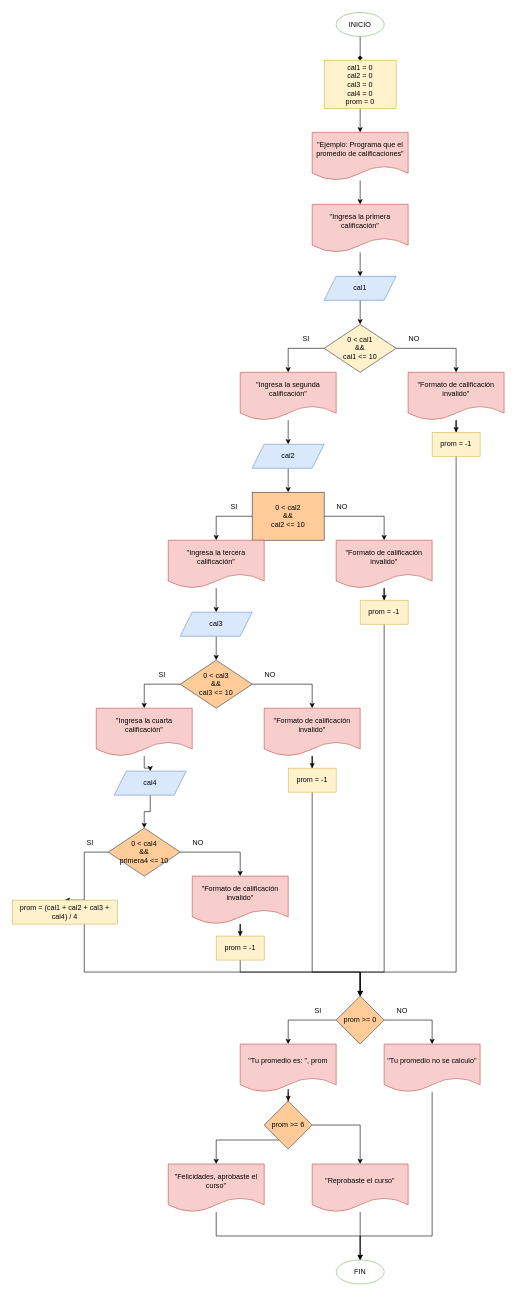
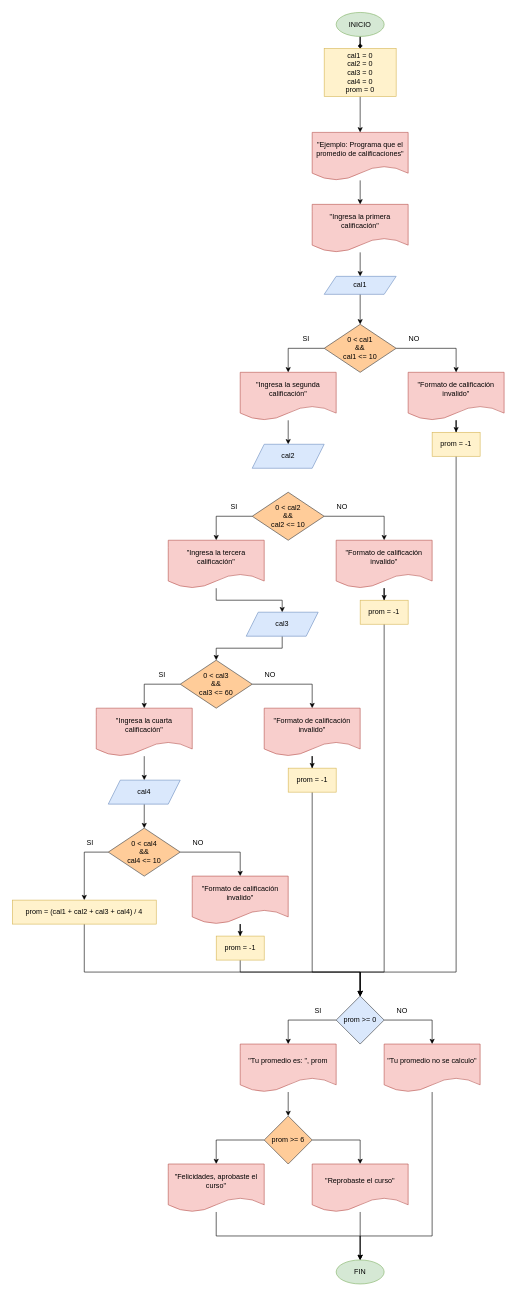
- <mxCell id="3" value="INICIO" style="ellipse;whiteSpace=wrap;html=1;fillColor=#ffffff;strokeColor=#82b366;" parent="1" vertex="1"><mxGeometry x="560" y="20" width="80" height="40" as="geometry" /></mxCell>
+ <mxCell id="3" value="INICIO" style="ellipse;whiteSpace=wrap;html=1;fillColor=#d5e8d4;strokeColor=#82b366;" parent="1" vertex="1"><mxGeometry x="560" y="20" width="80" height="40" as="geometry" /></mxCell>
- <mxCell id="5" value="cal1 = 0&lt;br&gt;cal2 = 0&lt;br&gt;cal3 = 0&lt;br&gt;cal4 = 0&lt;br&gt;prom = 0" style="rounded=0;whiteSpace=wrap;html=1;fillColor=#fff2cc;strokeColor=#d6b656;" parent="1" vertex="1"><mxGeometry x="540" y="100" width="120" height="80" as="geometry" /></mxCell>
+ <mxCell id="5" value="cal1 = 0&lt;br&gt;cal2 = 0&lt;br&gt;cal3 = 0&lt;br&gt;cal4 = 0&lt;br&gt;prom = 0" style="rounded=0;whiteSpace=wrap;html=1;fillColor=#fff2cc;strokeColor=#d6b656;" parent="1" vertex="1"><mxGeometry x="540" y="80" width="120" height="80" as="geometry" /></mxCell>
- <mxCell id="11" value="cal1" style="shape=parallelogram;perimeter=parallelogramPerimeter;whiteSpace=wrap;html=1;fixedSize=1;fillColor=#dae8fc;strokeColor=#6c8ebf;" parent="1" vertex="1"><mxGeometry x="540" y="460" width="120" height="40" as="geometry" /></mxCell>
+ <mxCell id="11" value="cal1" style="shape=parallelogram;perimeter=parallelogramPerimeter;whiteSpace=wrap;html=1;fixedSize=1;fillColor=#dae8fc;strokeColor=#6c8ebf;" parent="1" vertex="1"><mxGeometry x="540" y="460" width="120" height="30" as="geometry" /></mxCell>
- <mxCell id="15" value="&lt;span style=&quot;font-size: 12px;&quot;&gt;0 &amp;lt; cal1 &lt;br&gt;&amp;amp;&amp;amp; &lt;br&gt;cal1 &amp;lt;= 10&lt;/span&gt;" style="rhombus;whiteSpace=wrap;html=1;fillColor=#fff2cc;strokeColor=#36393d;" parent="1" vertex="1"><mxGeometry x="540" y="540" width="120" height="80" as="geometry" /></mxCell>
+ <mxCell id="15" value="&lt;span style=&quot;font-size: 12px;&quot;&gt;0 &amp;lt; cal1 &lt;br&gt;&amp;amp;&amp;amp; &lt;br&gt;cal1 &amp;lt;= 10&lt;/span&gt;" style="rhombus;whiteSpace=wrap;html=1;fillColor=#ffcc99;strokeColor=#36393d;" parent="1" vertex="1"><mxGeometry x="540" y="540" width="120" height="80" as="geometry" /></mxCell>
- <mxCell id="22" value="" style="edgeStyle=orthogonalEdgeStyle;rounded=0;orthogonalLoop=1;jettySize=auto;html=1;" edge="1" parent="1" source="23" target="25"><mxGeometry relative="1" as="geometry" /></mxCell>
- <mxCell id="25" value="&lt;span style=&quot;font-size: 12px;&quot;&gt;0 &amp;lt; cal2&lt;br&gt;&amp;amp;&amp;amp; &lt;br&gt;cal2 &amp;lt;= 10&lt;/span&gt;" style="whiteSpace=wrap;html=1;fillColor=#ffcc99;strokeColor=#36393d;rounded=0;" vertex="1" parent="1"><mxGeometry x="420" y="820" width="120" height="80" as="geometry" /></mxCell>
+ <mxCell id="25" value="&lt;span style=&quot;font-size: 12px;&quot;&gt;0 &amp;lt; cal2&lt;br&gt;&amp;amp;&amp;amp; &lt;br&gt;cal2 &amp;lt;= 10&lt;/span&gt;" style="rhombus;whiteSpace=wrap;html=1;fillColor=#ffcc99;strokeColor=#36393d;" vertex="1" parent="1"><mxGeometry x="420" y="820" width="120" height="80" as="geometry" /></mxCell>
- <mxCell id="32" value="cal3" style="shape=parallelogram;perimeter=parallelogramPerimeter;whiteSpace=wrap;html=1;fixedSize=1;fillColor=#dae8fc;strokeColor=#6c8ebf;" vertex="1" parent="1"><mxGeometry x="300" y="1020" width="120" height="40" as="geometry" /></mxCell>
+ <mxCell id="32" value="cal3" style="shape=parallelogram;perimeter=parallelogramPerimeter;whiteSpace=wrap;html=1;fixedSize=1;fillColor=#dae8fc;strokeColor=#6c8ebf;" vertex="1" parent="1"><mxGeometry x="410" y="1020" width="120" height="40" as="geometry" /></mxCell>
- <mxCell id="34" value="&lt;span style=&quot;font-size: 12px;&quot;&gt;0 &amp;lt; cal3&lt;br&gt;&amp;amp;&amp;amp; &lt;br&gt;cal3 &amp;lt;= 10&lt;/span&gt;" style="rhombus;whiteSpace=wrap;html=1;fillColor=#ffcc99;strokeColor=#36393d;" vertex="1" parent="1"><mxGeometry x="300" y="1100" width="120" height="80" as="geometry" /></mxCell>
+ <mxCell id="34" value="&lt;span style=&quot;font-size: 12px;&quot;&gt;0 &amp;lt; cal3&lt;br&gt;&amp;amp;&amp;amp; &lt;br&gt;cal3 &amp;lt;= 60&lt;/span&gt;" style="rhombus;whiteSpace=wrap;html=1;fillColor=#ffcc99;strokeColor=#36393d;" vertex="1" parent="1"><mxGeometry x="300" y="1100" width="120" height="80" as="geometry" /></mxCell>
- <mxCell id="41" value="cal4" style="shape=parallelogram;perimeter=parallelogramPerimeter;whiteSpace=wrap;html=1;fixedSize=1;fillColor=#dae8fc;strokeColor=#6c8ebf;" vertex="1" parent="1"><mxGeometry x="190" y="1285" width="120" height="40" as="geometry" /></mxCell>
+ <mxCell id="41" value="cal4" style="shape=parallelogram;perimeter=parallelogramPerimeter;whiteSpace=wrap;html=1;fixedSize=1;fillColor=#dae8fc;strokeColor=#6c8ebf;" vertex="1" parent="1"><mxGeometry x="180" y="1300" width="120" height="40" as="geometry" /></mxCell>
- <mxCell id="42" value="&lt;span style=&quot;font-size: 12px;&quot;&gt;0 &amp;lt; cal4&lt;br&gt;&amp;amp;&amp;amp; &lt;br&gt;primera4 &amp;lt;= 10&lt;/span&gt;" style="rhombus;whiteSpace=wrap;html=1;fillColor=#ffcc99;strokeColor=#36393d;" vertex="1" parent="1"><mxGeometry x="180" y="1380" width="120" height="80" as="geometry" /></mxCell>
+ <mxCell id="42" value="&lt;span style=&quot;font-size: 12px;&quot;&gt;0 &amp;lt; cal4&lt;br&gt;&amp;amp;&amp;amp; &lt;br&gt;cal4 &amp;lt;= 10&lt;/span&gt;" style="rhombus;whiteSpace=wrap;html=1;fillColor=#ffcc99;strokeColor=#36393d;" vertex="1" parent="1"><mxGeometry x="180" y="1380" width="120" height="80" as="geometry" /></mxCell>
- <mxCell id="48" value="&lt;span style=&quot;font-size: 12px;&quot;&gt;prom = (cal1 + cal2 + cal3 + cal4) / 4&lt;/span&gt;" style="rounded=0;whiteSpace=wrap;html=1;fillColor=#fff2cc;strokeColor=#d6b656;" vertex="1" parent="1"><mxGeometry x="20" y="1500" width="175" height="40" as="geometry" /></mxCell>
+ <mxCell id="48" value="&lt;span style=&quot;font-size: 12px;&quot;&gt;prom = (cal1 + cal2 + cal3 + cal4) / 4&lt;/span&gt;" style="rounded=0;whiteSpace=wrap;html=1;fillColor=#fff2cc;strokeColor=#d6b656;" vertex="1" parent="1"><mxGeometry x="20" y="1500" width="240" height="40" as="geometry" /></mxCell>
- <mxCell id="64" value="prom &amp;gt;= 0" style="rhombus;whiteSpace=wrap;html=1;fillColor=#ffcc99;strokeColor=#36393d;" vertex="1" parent="1"><mxGeometry x="560" y="1660" width="80" height="80" as="geometry" /></mxCell>
+ <mxCell id="64" value="prom &amp;gt;= 0" style="rhombus;whiteSpace=wrap;html=1;fillColor=#dae8fc;strokeColor=#36393d;" vertex="1" parent="1"><mxGeometry x="560" y="1660" width="80" height="80" as="geometry" /></mxCell>
- <mxCell id="72" value="prom &amp;gt;= 6" style="rhombus;whiteSpace=wrap;html=1;fillColor=#ffcc99;strokeColor=#36393d;" vertex="1" parent="1"><mxGeometry x="440" y="1835" width="80" height="80" as="geometry" /></mxCell>
+ <mxCell id="72" value="prom &amp;gt;= 6" style="rhombus;whiteSpace=wrap;html=1;fillColor=#ffcc99;strokeColor=#36393d;" vertex="1" parent="1"><mxGeometry x="440" y="1860" width="80" height="80" as="geometry" /></mxCell>
- <mxCell id="19" value="FIN" style="ellipse;whiteSpace=wrap;html=1;fillColor=#ffffff;strokeColor=#82b366;" parent="1" vertex="1"><mxGeometry x="560" y="2100" width="80" height="40" as="geometry" /></mxCell>
+ <mxCell id="19" value="FIN" style="ellipse;whiteSpace=wrap;html=1;fillColor=#d5e8d4;strokeColor=#82b366;" parent="1" vertex="1"><mxGeometry x="560" y="2100" width="80" height="40" as="geometry" /></mxCell>
